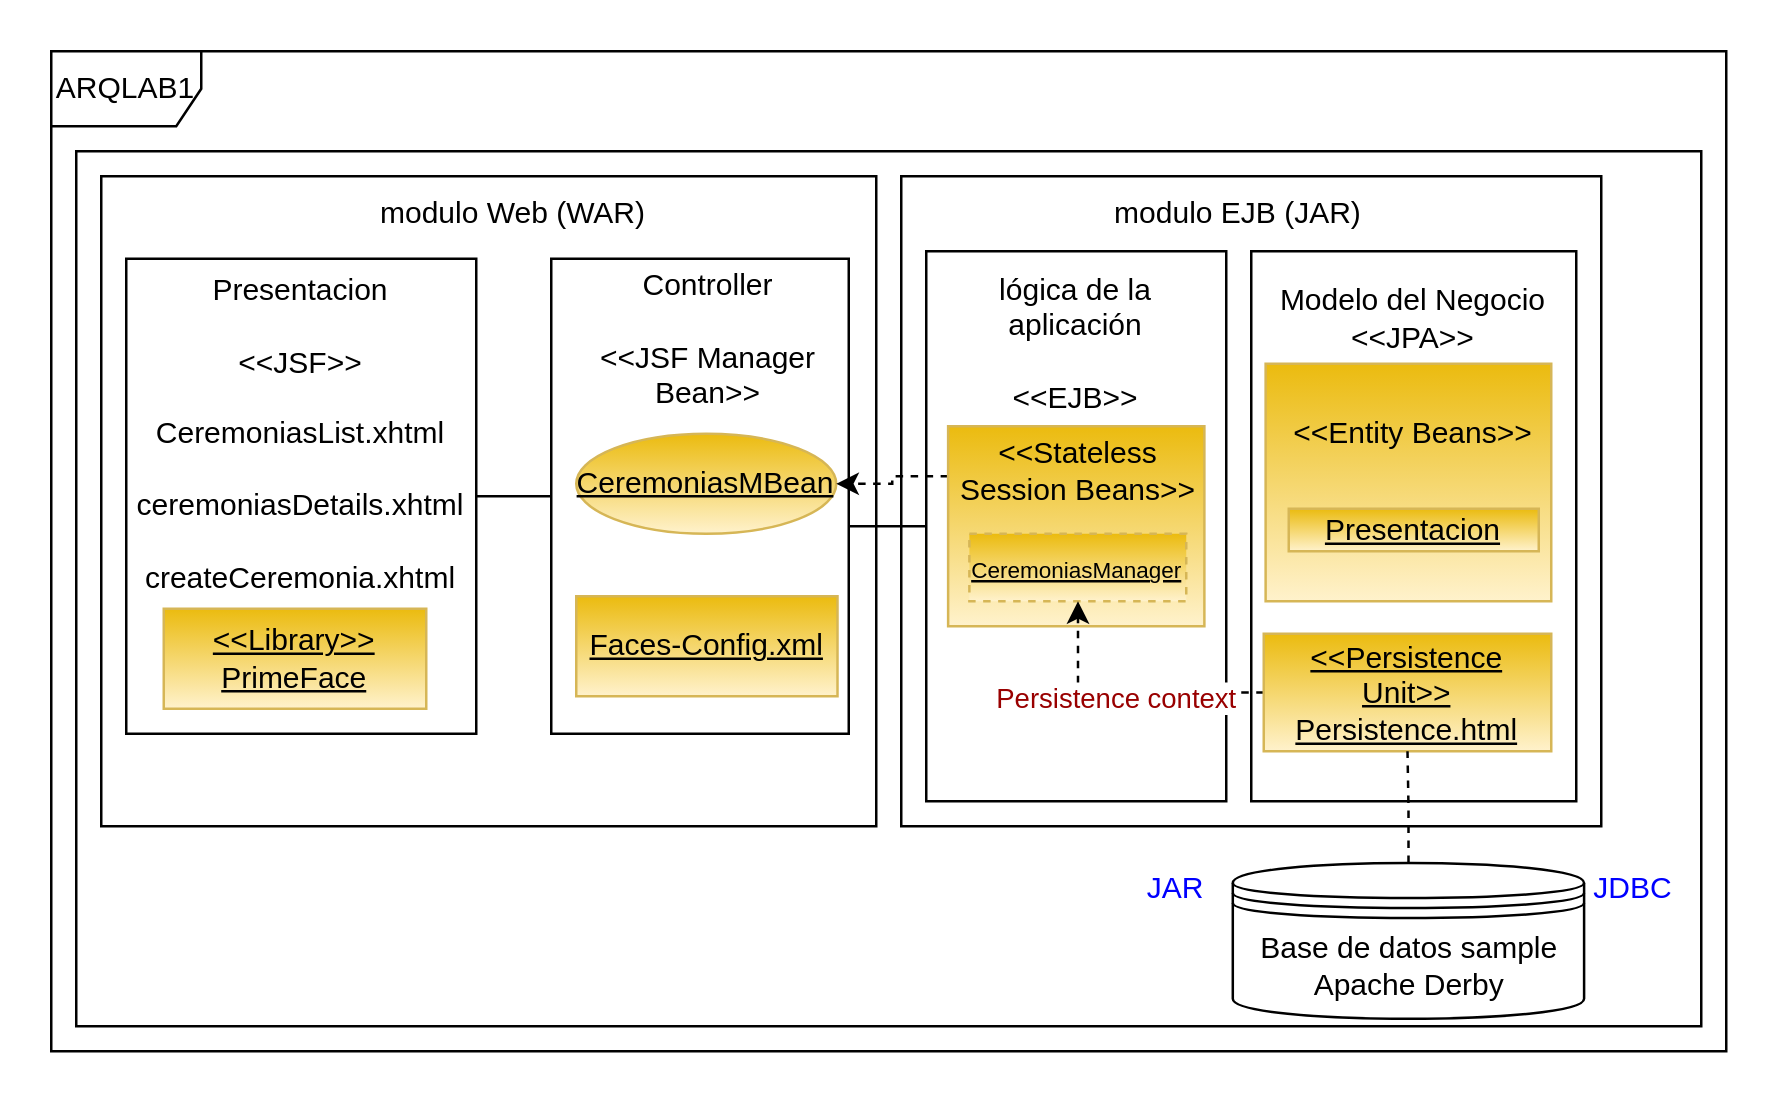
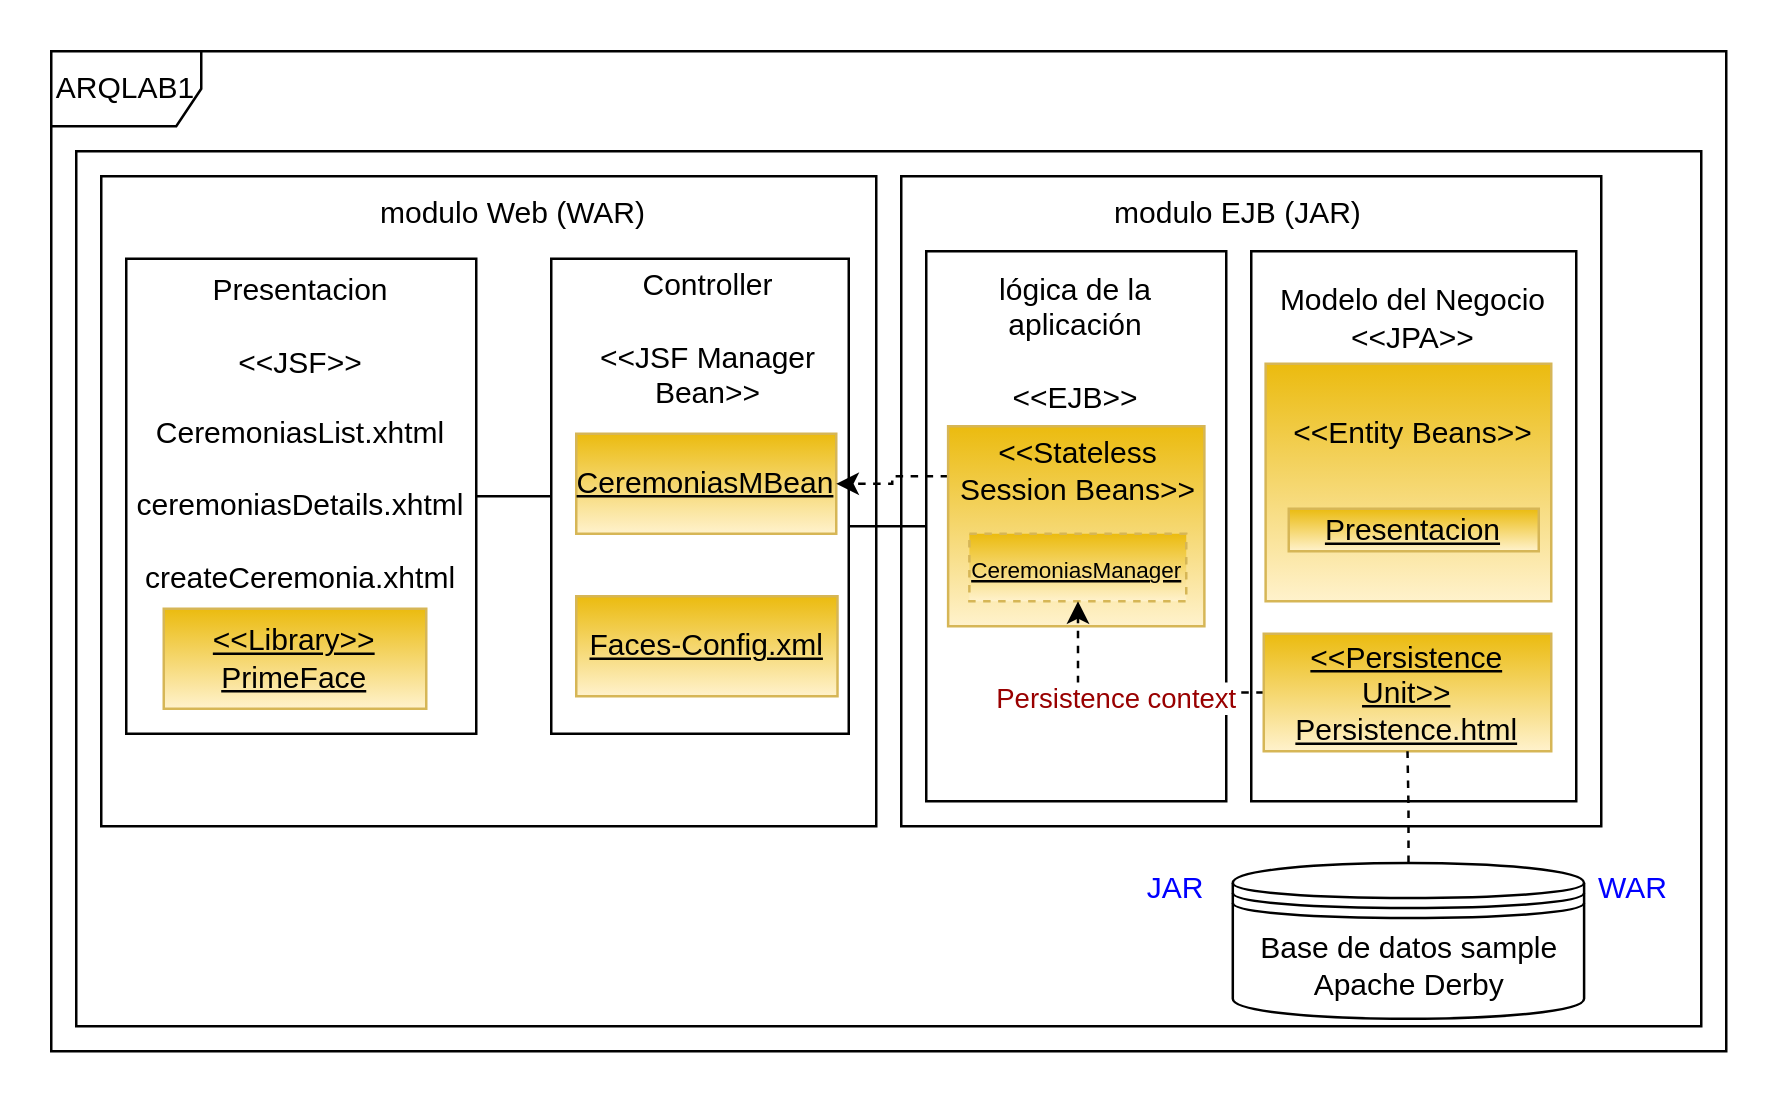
- <mxCell id="13" value="&lt;u&gt;CeremoniasMBean&lt;/u&gt;" style="ellipse;whiteSpace=wrap;html=1;fillColor=#fff2cc;strokeColor=#d6b656;gradientColor=#ebbb0f;gradientDirection=north;" vertex="1" parent="1"><mxGeometry x="230" y="173" width="104" height="40" as="geometry" /></mxCell>
+ <mxCell id="13" value="&lt;u&gt;CeremoniasMBean&lt;/u&gt;" style="rounded=0;whiteSpace=wrap;html=1;fillColor=#fff2cc;strokeColor=#d6b656;gradientColor=#ebbb0f;gradientDirection=north;" vertex="1" parent="1"><mxGeometry x="230" y="173" width="104" height="40" as="geometry" /></mxCell>
- <mxCell id="34" value="JDBC" style="text;html=1;strokeColor=none;fillColor=none;align=center;verticalAlign=middle;whiteSpace=wrap;rounded=0;fontColor=#0000FF;" vertex="1" parent="1"><mxGeometry x="623" y="340" width="60" height="30" as="geometry" /></mxCell>
+ <mxCell id="34" value="WAR" style="text;html=1;strokeColor=none;fillColor=none;align=center;verticalAlign=middle;whiteSpace=wrap;rounded=0;fontColor=#0000FF;" vertex="1" parent="1"><mxGeometry x="623" y="340" width="60" height="30" as="geometry" /></mxCell>
